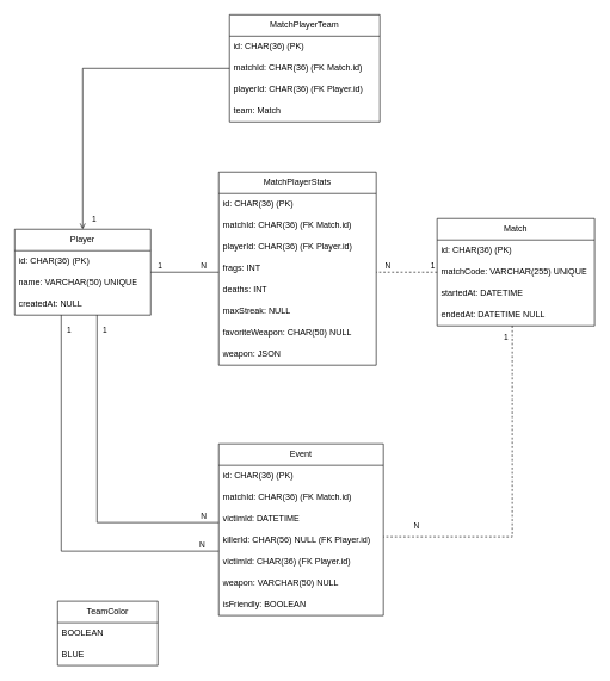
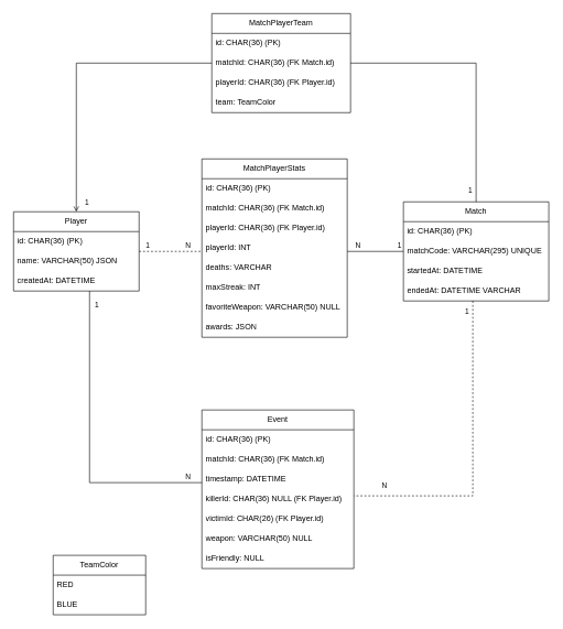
+ <mxCell id="45" style="edgeStyle=orthogonalEdgeStyle;rounded=0;orthogonalLoop=1;jettySize=auto;html=1;endArrow=none;endFill=0;" edge="1" parent="1" source="47" target="9"><mxGeometry relative="1" as="geometry" /></mxCell>
+ <mxCell id="46" value="1" style="edgeLabel;html=1;align=center;verticalAlign=middle;resizable=0;points=[];" vertex="1" connectable="0" parent="45"><mxGeometry x="0.881" relative="1" as="geometry"><mxPoint x="-10" y="5" as="offset" /></mxGeometry></mxCell>
- <mxCell id="51" value="team: Match" style="text;strokeColor=none;fillColor=none;align=left;verticalAlign=middle;spacingLeft=4;spacingRight=4;overflow=hidden;points=[[0,0.5],[1,0.5]];portConstraint=eastwest;rotatable=0;whiteSpace=wrap;html=1;" vertex="1" parent="47"><mxGeometry y="120" width="210" height="30" as="geometry" /></mxCell>
+ <mxCell id="51" value="team: TeamColor" style="text;strokeColor=none;fillColor=none;align=left;verticalAlign=middle;spacingLeft=4;spacingRight=4;overflow=hidden;points=[[0,0.5],[1,0.5]];portConstraint=eastwest;rotatable=0;whiteSpace=wrap;html=1;" vertex="1" parent="47"><mxGeometry y="120" width="210" height="30" as="geometry" /></mxCell>
- <mxCell id="26" value="frags: INT" style="text;strokeColor=none;fillColor=none;align=left;verticalAlign=middle;spacingLeft=4;spacingRight=4;overflow=hidden;points=[[0,0.5],[1,0.5]];portConstraint=eastwest;rotatable=0;whiteSpace=wrap;html=1;" vertex="1" parent="22"><mxGeometry y="120" width="220" height="30" as="geometry" /></mxCell>
+ <mxCell id="26" value="playerId: INT" style="text;strokeColor=none;fillColor=none;align=left;verticalAlign=middle;spacingLeft=4;spacingRight=4;overflow=hidden;points=[[0,0.5],[1,0.5]];portConstraint=eastwest;rotatable=0;whiteSpace=wrap;html=1;" vertex="1" parent="22"><mxGeometry y="120" width="220" height="30" as="geometry" /></mxCell>
- <mxCell id="31" style="edgeStyle=orthogonalEdgeStyle;rounded=0;orthogonalLoop=1;jettySize=auto;html=1;endArrow=none;endFill=0;" edge="1" parent="1" source="5" target="22"><mxGeometry relative="1" as="geometry"><Array as="points"><mxPoint x="305" y="380" /><mxPoint x="305" y="380" /></Array></mxGeometry></mxCell>
+ <mxCell id="31" style="edgeStyle=orthogonalEdgeStyle;rounded=0;orthogonalLoop=1;jettySize=auto;html=1;endArrow=none;endFill=0;dashed=1;" edge="1" parent="1" source="5" target="22"><mxGeometry relative="1" as="geometry"><Array as="points"><mxPoint x="305" y="380" /><mxPoint x="305" y="380" /></Array></mxGeometry></mxCell>
- <mxCell id="34" style="edgeStyle=orthogonalEdgeStyle;rounded=0;orthogonalLoop=1;jettySize=auto;html=1;endArrow=none;endFill=0;dashed=1;" edge="1" parent="1" source="9" target="22"><mxGeometry relative="1" as="geometry"><Array as="points"><mxPoint x="505" y="380" /><mxPoint x="505" y="380" /></Array></mxGeometry></mxCell>
+ <mxCell id="34" style="edgeStyle=orthogonalEdgeStyle;rounded=0;orthogonalLoop=1;jettySize=auto;html=1;endArrow=none;endFill=0;" edge="1" parent="1" source="9" target="22"><mxGeometry relative="1" as="geometry"><Array as="points"><mxPoint x="505" y="380" /><mxPoint x="505" y="380" /></Array></mxGeometry></mxCell>
- <mxCell id="11" value="matchCode: VARCHAR(255) UNIQUE" style="text;strokeColor=none;fillColor=none;align=left;verticalAlign=middle;spacingLeft=4;spacingRight=4;overflow=hidden;points=[[0,0.5],[1,0.5]];portConstraint=eastwest;rotatable=0;whiteSpace=wrap;html=1;" vertex="1" parent="9"><mxGeometry y="60" width="220" height="30" as="geometry" /></mxCell>
+ <mxCell id="11" value="matchCode: VARCHAR(295) UNIQUE" style="text;strokeColor=none;fillColor=none;align=left;verticalAlign=middle;spacingLeft=4;spacingRight=4;overflow=hidden;points=[[0,0.5],[1,0.5]];portConstraint=eastwest;rotatable=0;whiteSpace=wrap;html=1;" vertex="1" parent="9"><mxGeometry y="60" width="220" height="30" as="geometry" /></mxCell>
- <mxCell id="7" value="name: VARCHAR(50) UNIQUE" style="text;strokeColor=none;fillColor=none;align=left;verticalAlign=middle;spacingLeft=4;spacingRight=4;overflow=hidden;points=[[0,0.5],[1,0.5]];portConstraint=eastwest;rotatable=0;whiteSpace=wrap;html=1;" vertex="1" parent="5"><mxGeometry y="60" width="190" height="30" as="geometry" /></mxCell>
+ <mxCell id="7" value="name: VARCHAR(50) JSON" style="text;strokeColor=none;fillColor=none;align=left;verticalAlign=middle;spacingLeft=4;spacingRight=4;overflow=hidden;points=[[0,0.5],[1,0.5]];portConstraint=eastwest;rotatable=0;whiteSpace=wrap;html=1;" vertex="1" parent="5"><mxGeometry y="60" width="190" height="30" as="geometry" /></mxCell>
- <mxCell id="27" value="deaths: INT" style="text;strokeColor=none;fillColor=none;align=left;verticalAlign=middle;spacingLeft=4;spacingRight=4;overflow=hidden;points=[[0,0.5],[1,0.5]];portConstraint=eastwest;rotatable=0;whiteSpace=wrap;html=1;" vertex="1" parent="22"><mxGeometry y="150" width="220" height="30" as="geometry" /></mxCell>
+ <mxCell id="27" value="deaths: VARCHAR" style="text;strokeColor=none;fillColor=none;align=left;verticalAlign=middle;spacingLeft=4;spacingRight=4;overflow=hidden;points=[[0,0.5],[1,0.5]];portConstraint=eastwest;rotatable=0;whiteSpace=wrap;html=1;" vertex="1" parent="22"><mxGeometry y="150" width="220" height="30" as="geometry" /></mxCell>
- <mxCell id="8" value="createdAt: NULL" style="text;strokeColor=none;fillColor=none;align=left;verticalAlign=middle;spacingLeft=4;spacingRight=4;overflow=hidden;points=[[0,0.5],[1,0.5]];portConstraint=eastwest;rotatable=0;whiteSpace=wrap;html=1;" vertex="1" parent="5"><mxGeometry y="90" width="190" height="30" as="geometry" /></mxCell>
+ <mxCell id="8" value="createdAt: DATETIME" style="text;strokeColor=none;fillColor=none;align=left;verticalAlign=middle;spacingLeft=4;spacingRight=4;overflow=hidden;points=[[0,0.5],[1,0.5]];portConstraint=eastwest;rotatable=0;whiteSpace=wrap;html=1;" vertex="1" parent="5"><mxGeometry y="90" width="190" height="30" as="geometry" /></mxCell>
- <mxCell id="28" value="maxStreak: NULL" style="text;strokeColor=none;fillColor=none;align=left;verticalAlign=middle;spacingLeft=4;spacingRight=4;overflow=hidden;points=[[0,0.5],[1,0.5]];portConstraint=eastwest;rotatable=0;whiteSpace=wrap;html=1;" vertex="1" parent="22"><mxGeometry y="180" width="220" height="30" as="geometry" /></mxCell>
+ <mxCell id="28" value="maxStreak: INT" style="text;strokeColor=none;fillColor=none;align=left;verticalAlign=middle;spacingLeft=4;spacingRight=4;overflow=hidden;points=[[0,0.5],[1,0.5]];portConstraint=eastwest;rotatable=0;whiteSpace=wrap;html=1;" vertex="1" parent="22"><mxGeometry y="180" width="220" height="30" as="geometry" /></mxCell>
- <mxCell id="13" value="endedAt: DATETIME NULL" style="text;strokeColor=none;fillColor=none;align=left;verticalAlign=middle;spacingLeft=4;spacingRight=4;overflow=hidden;points=[[0,0.5],[1,0.5]];portConstraint=eastwest;rotatable=0;whiteSpace=wrap;html=1;" vertex="1" parent="9"><mxGeometry y="120" width="220" height="30" as="geometry" /></mxCell>
+ <mxCell id="13" value="endedAt: DATETIME VARCHAR" style="text;strokeColor=none;fillColor=none;align=left;verticalAlign=middle;spacingLeft=4;spacingRight=4;overflow=hidden;points=[[0,0.5],[1,0.5]];portConstraint=eastwest;rotatable=0;whiteSpace=wrap;html=1;" vertex="1" parent="9"><mxGeometry y="120" width="220" height="30" as="geometry" /></mxCell>
- <mxCell id="29" value="favoriteWeapon: CHAR(50) NULL" style="text;strokeColor=none;fillColor=none;align=left;verticalAlign=middle;spacingLeft=4;spacingRight=4;overflow=hidden;points=[[0,0.5],[1,0.5]];portConstraint=eastwest;rotatable=0;whiteSpace=wrap;html=1;" vertex="1" parent="22"><mxGeometry y="210" width="220" height="30" as="geometry" /></mxCell>
+ <mxCell id="29" value="favoriteWeapon: VARCHAR(50) NULL" style="text;strokeColor=none;fillColor=none;align=left;verticalAlign=middle;spacingLeft=4;spacingRight=4;overflow=hidden;points=[[0,0.5],[1,0.5]];portConstraint=eastwest;rotatable=0;whiteSpace=wrap;html=1;" vertex="1" parent="22"><mxGeometry y="210" width="220" height="30" as="geometry" /></mxCell>
- <mxCell id="30" value="weapon: JSON" style="text;strokeColor=none;fillColor=none;align=left;verticalAlign=middle;spacingLeft=4;spacingRight=4;overflow=hidden;points=[[0,0.5],[1,0.5]];portConstraint=eastwest;rotatable=0;whiteSpace=wrap;html=1;" vertex="1" parent="22"><mxGeometry y="240" width="220" height="30" as="geometry" /></mxCell>
+ <mxCell id="30" value="awards: JSON" style="text;strokeColor=none;fillColor=none;align=left;verticalAlign=middle;spacingLeft=4;spacingRight=4;overflow=hidden;points=[[0,0.5],[1,0.5]];portConstraint=eastwest;rotatable=0;whiteSpace=wrap;html=1;" vertex="1" parent="22"><mxGeometry y="240" width="220" height="30" as="geometry" /></mxCell>
- <mxCell id="2" style="edgeStyle=orthogonalEdgeStyle;rounded=0;orthogonalLoop=1;jettySize=auto;html=1;endArrow=none;endFill=0;" edge="1" parent="1" source="5" target="14"><mxGeometry relative="1" as="geometry"><Array as="points"><mxPoint x="85" y="770" /></Array></mxGeometry></mxCell>
- <mxCell id="3" value="1" style="edgeLabel;html=1;align=center;verticalAlign=middle;resizable=0;points=[];" vertex="1" connectable="0" parent="2"><mxGeometry x="-0.577" y="-3" relative="1" as="geometry"><mxPoint x="13" y="-96" as="offset" /></mxGeometry></mxCell>
- <mxCell id="4" value="N" style="edgeLabel;html=1;align=center;verticalAlign=middle;resizable=0;points=[];" vertex="1" connectable="0" parent="2"><mxGeometry x="0.793" y="-5" relative="1" as="geometry"><mxPoint x="33" y="-15" as="offset" /></mxGeometry></mxCell>
- <mxCell id="17" value="victimId: DATETIME" style="text;strokeColor=none;fillColor=none;align=left;verticalAlign=middle;spacingLeft=4;spacingRight=4;overflow=hidden;points=[[0,0.5],[1,0.5]];portConstraint=eastwest;rotatable=0;whiteSpace=wrap;html=1;" vertex="1" parent="14"><mxGeometry y="90" width="230" height="30" as="geometry" /></mxCell>
+ <mxCell id="17" value="timestamp: DATETIME" style="text;strokeColor=none;fillColor=none;align=left;verticalAlign=middle;spacingLeft=4;spacingRight=4;overflow=hidden;points=[[0,0.5],[1,0.5]];portConstraint=eastwest;rotatable=0;whiteSpace=wrap;html=1;" vertex="1" parent="14"><mxGeometry y="90" width="230" height="30" as="geometry" /></mxCell>
- <mxCell id="18" value="killerId: CHAR(56) NULL (FK Player.id)" style="text;strokeColor=none;fillColor=none;align=left;verticalAlign=middle;spacingLeft=4;spacingRight=4;overflow=hidden;points=[[0,0.5],[1,0.5]];portConstraint=eastwest;rotatable=0;whiteSpace=wrap;html=1;" vertex="1" parent="14"><mxGeometry y="120" width="230" height="30" as="geometry" /></mxCell>
+ <mxCell id="18" value="killerId: CHAR(36) NULL (FK Player.id)" style="text;strokeColor=none;fillColor=none;align=left;verticalAlign=middle;spacingLeft=4;spacingRight=4;overflow=hidden;points=[[0,0.5],[1,0.5]];portConstraint=eastwest;rotatable=0;whiteSpace=wrap;html=1;" vertex="1" parent="14"><mxGeometry y="120" width="230" height="30" as="geometry" /></mxCell>
- <mxCell id="19" value="victimId: CHAR(36) (FK Player.id)" style="text;strokeColor=none;fillColor=none;align=left;verticalAlign=middle;spacingLeft=4;spacingRight=4;overflow=hidden;points=[[0,0.5],[1,0.5]];portConstraint=eastwest;rotatable=0;whiteSpace=wrap;html=1;" vertex="1" parent="14"><mxGeometry y="150" width="230" height="30" as="geometry" /></mxCell>
+ <mxCell id="19" value="victimId: CHAR(26) (FK Player.id)" style="text;strokeColor=none;fillColor=none;align=left;verticalAlign=middle;spacingLeft=4;spacingRight=4;overflow=hidden;points=[[0,0.5],[1,0.5]];portConstraint=eastwest;rotatable=0;whiteSpace=wrap;html=1;" vertex="1" parent="14"><mxGeometry y="150" width="230" height="30" as="geometry" /></mxCell>
- <mxCell id="21" value="isFriendly: BOOLEAN" style="text;strokeColor=none;fillColor=none;align=left;verticalAlign=middle;spacingLeft=4;spacingRight=4;overflow=hidden;points=[[0,0.5],[1,0.5]];portConstraint=eastwest;rotatable=0;whiteSpace=wrap;html=1;" vertex="1" parent="14"><mxGeometry y="210" width="230" height="30" as="geometry" /></mxCell>
+ <mxCell id="21" value="isFriendly: NULL" style="text;strokeColor=none;fillColor=none;align=left;verticalAlign=middle;spacingLeft=4;spacingRight=4;overflow=hidden;points=[[0,0.5],[1,0.5]];portConstraint=eastwest;rotatable=0;whiteSpace=wrap;html=1;" vertex="1" parent="14"><mxGeometry y="210" width="230" height="30" as="geometry" /></mxCell>
- <mxCell id="53" value="BOOLEAN" style="text;strokeColor=none;fillColor=none;align=left;verticalAlign=middle;spacingLeft=4;spacingRight=4;overflow=hidden;points=[[0,0.5],[1,0.5]];portConstraint=eastwest;rotatable=0;whiteSpace=wrap;html=1;" vertex="1" parent="52"><mxGeometry y="30" width="140" height="30" as="geometry" /></mxCell>
+ <mxCell id="53" value="RED" style="text;strokeColor=none;fillColor=none;align=left;verticalAlign=middle;spacingLeft=4;spacingRight=4;overflow=hidden;points=[[0,0.5],[1,0.5]];portConstraint=eastwest;rotatable=0;whiteSpace=wrap;html=1;" vertex="1" parent="52"><mxGeometry y="30" width="140" height="30" as="geometry" /></mxCell>
